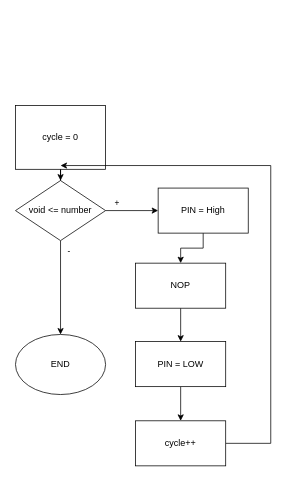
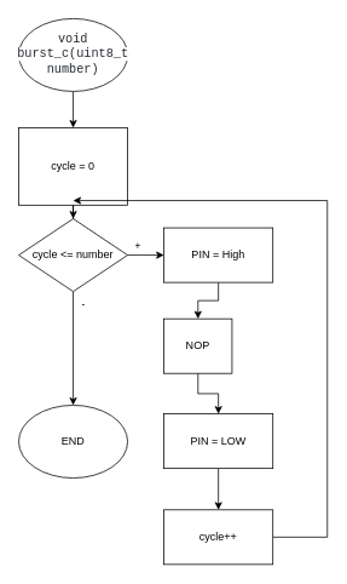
+ <mxCell id="3" value="&lt;span style=&quot;color: rgb(36, 41, 47); font-family: ui-monospace, SFMono-Regular, &amp;quot;SF Mono&amp;quot;, Menlo, Consolas, &amp;quot;Liberation Mono&amp;quot;, monospace; font-size: 13.6px; text-align: left; background-color: rgb(255, 255, 255);&quot;&gt;void burst_c(uint8_t number)&lt;/span&gt;" style="ellipse;whiteSpace=wrap;html=1;" vertex="1" parent="1"><mxGeometry x="20" y="20" width="120" height="80" as="geometry" /></mxCell>
+ <mxCell id="2" value="" style="edgeStyle=orthogonalEdgeStyle;rounded=0;orthogonalLoop=1;jettySize=auto;html=1;" edge="1" parent="1" source="3" target="5"><mxGeometry relative="1" as="geometry" /></mxCell>
- <mxCell id="10" value="void &amp;lt;= number" style="rhombus;whiteSpace=wrap;html=1;labelBackgroundColor=#FFFFFF;" vertex="1" parent="1"><mxGeometry x="20" y="240" width="120" height="80" as="geometry" /></mxCell>
+ <mxCell id="10" value="cycle &amp;lt;= number" style="rhombus;whiteSpace=wrap;html=1;labelBackgroundColor=#FFFFFF;" vertex="1" parent="1"><mxGeometry x="20" y="240" width="120" height="80" as="geometry" /></mxCell>
- <mxCell id="12" value="PIN = High" style="rounded=0;whiteSpace=wrap;html=1;labelBackgroundColor=#FFFFFF;" vertex="1" parent="1"><mxGeometry x="210" y="250" width="120" height="60" as="geometry" /></mxCell>
+ <mxCell id="12" value="PIN = High" style="rounded=0;whiteSpace=wrap;html=1;labelBackgroundColor=#FFFFFF;" vertex="1" parent="1"><mxGeometry x="180" y="250" width="120" height="60" as="geometry" /></mxCell>
- <mxCell id="14" value="NOP" style="rounded=0;whiteSpace=wrap;html=1;labelBackgroundColor=#FFFFFF;" vertex="1" parent="1"><mxGeometry x="180" y="350" width="120" height="60" as="geometry" /></mxCell>
+ <mxCell id="14" value="NOP" style="rounded=0;whiteSpace=wrap;html=1;labelBackgroundColor=#FFFFFF;" vertex="1" parent="1"><mxGeometry x="180" y="350" width="75" height="60" as="geometry" /></mxCell>
